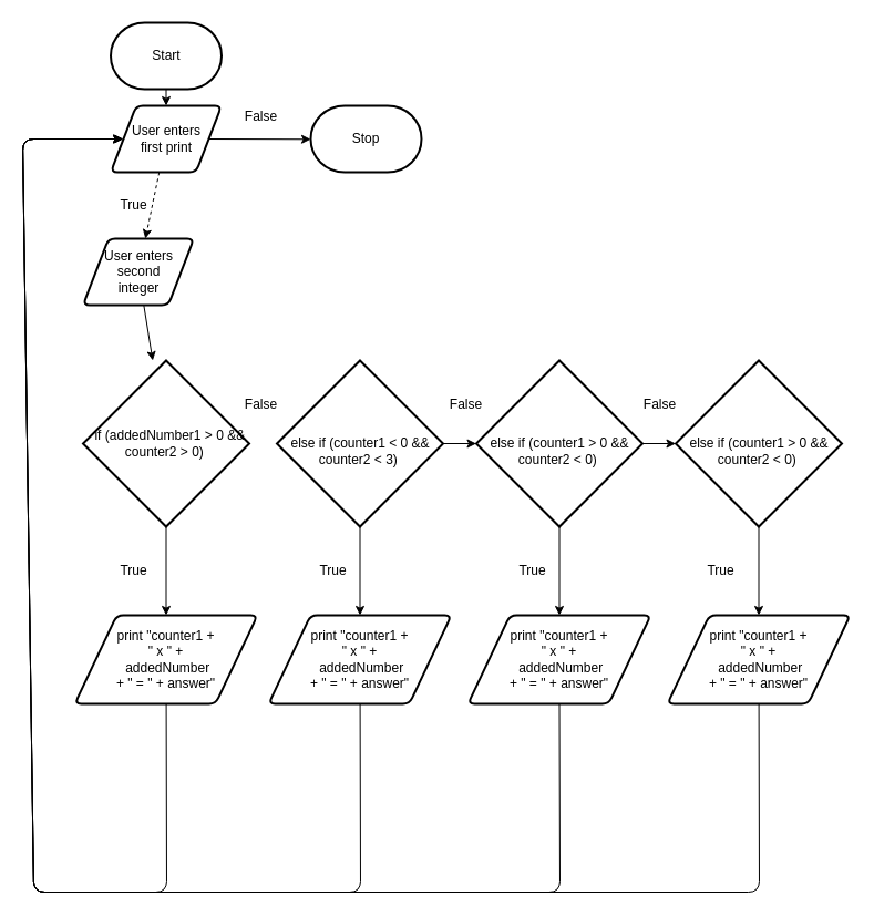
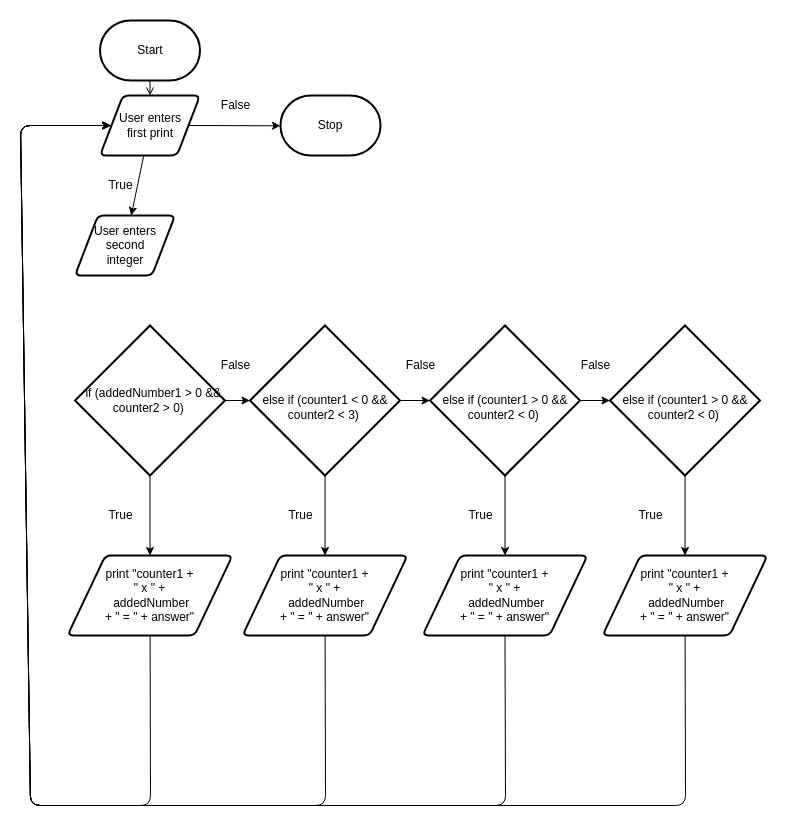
- <mxCell id="2" style="edgeStyle=none;html=1;" parent="1" source="3" target="6" edge="1"><mxGeometry relative="1" as="geometry" /></mxCell>
+ <mxCell id="2" style="edgeStyle=none;html=1;endArrow=open;" parent="1" source="3" target="6" edge="1"><mxGeometry relative="1" as="geometry" /></mxCell>
- <mxCell id="4" style="edgeStyle=none;html=1;dashed=1;" parent="1" source="6" target="8" edge="1"><mxGeometry relative="1" as="geometry" /></mxCell>
+ <mxCell id="4" style="edgeStyle=none;html=1;" parent="1" source="6" target="8" edge="1"><mxGeometry relative="1" as="geometry" /></mxCell>
- <mxCell id="7" style="edgeStyle=none;html=1;" parent="1" source="8" target="11" edge="1"><mxGeometry relative="1" as="geometry" /></mxCell>
+ <mxCell id="9" style="edgeStyle=none;html=1;" parent="1" source="11" target="14" edge="1"><mxGeometry relative="1" as="geometry" /></mxCell>
